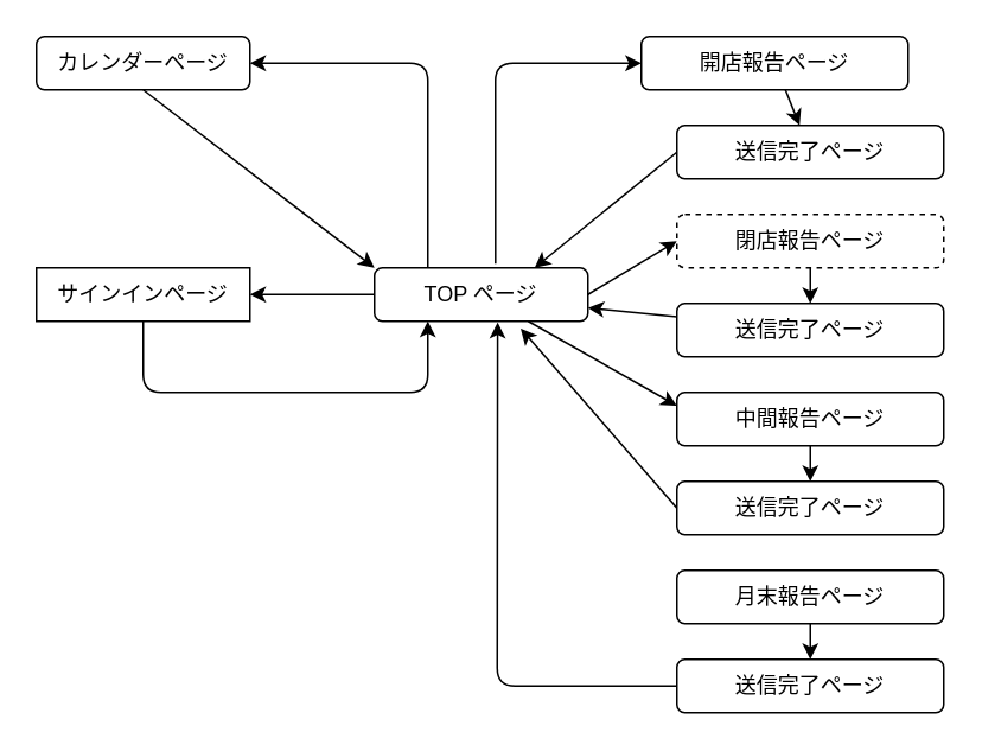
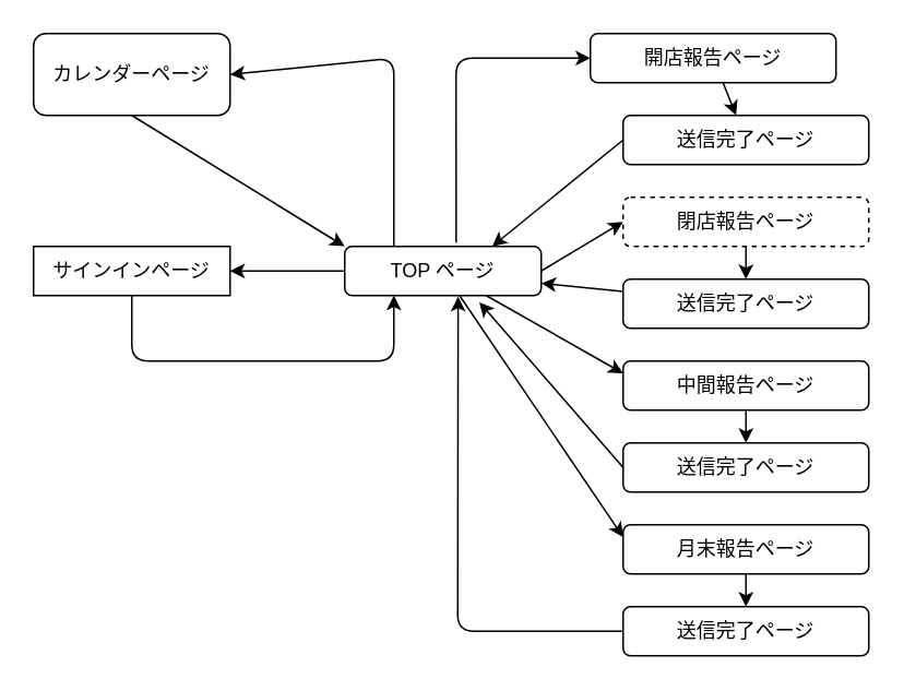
- <mxCell id="29" value="カレンダーページ" style="rounded=1;whiteSpace=wrap;html=1;" vertex="1" parent="1"><mxGeometry x="20" y="20" width="120" height="30" as="geometry" /></mxCell>
+ <mxCell id="29" value="カレンダーページ" style="rounded=1;whiteSpace=wrap;html=1;" vertex="1" parent="1"><mxGeometry x="20" y="20" width="120" height="50" as="geometry" /></mxCell>
+ <mxCell id="6" style="edgeStyle=none;html=1;entryX=0;entryY=0.25;entryDx=0;entryDy=0;" edge="1" parent="1" source="9" target="25"><mxGeometry relative="1" as="geometry" /></mxCell>
